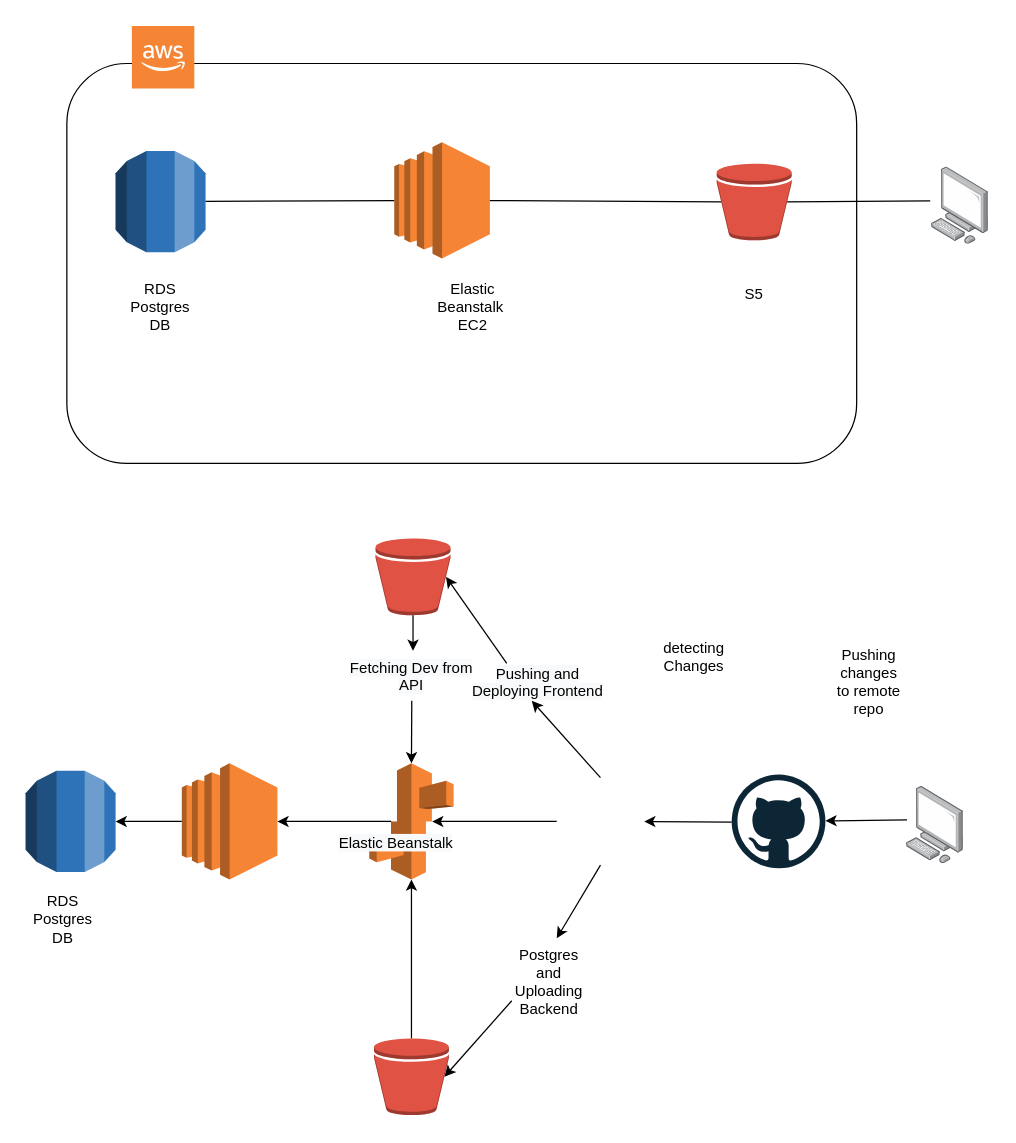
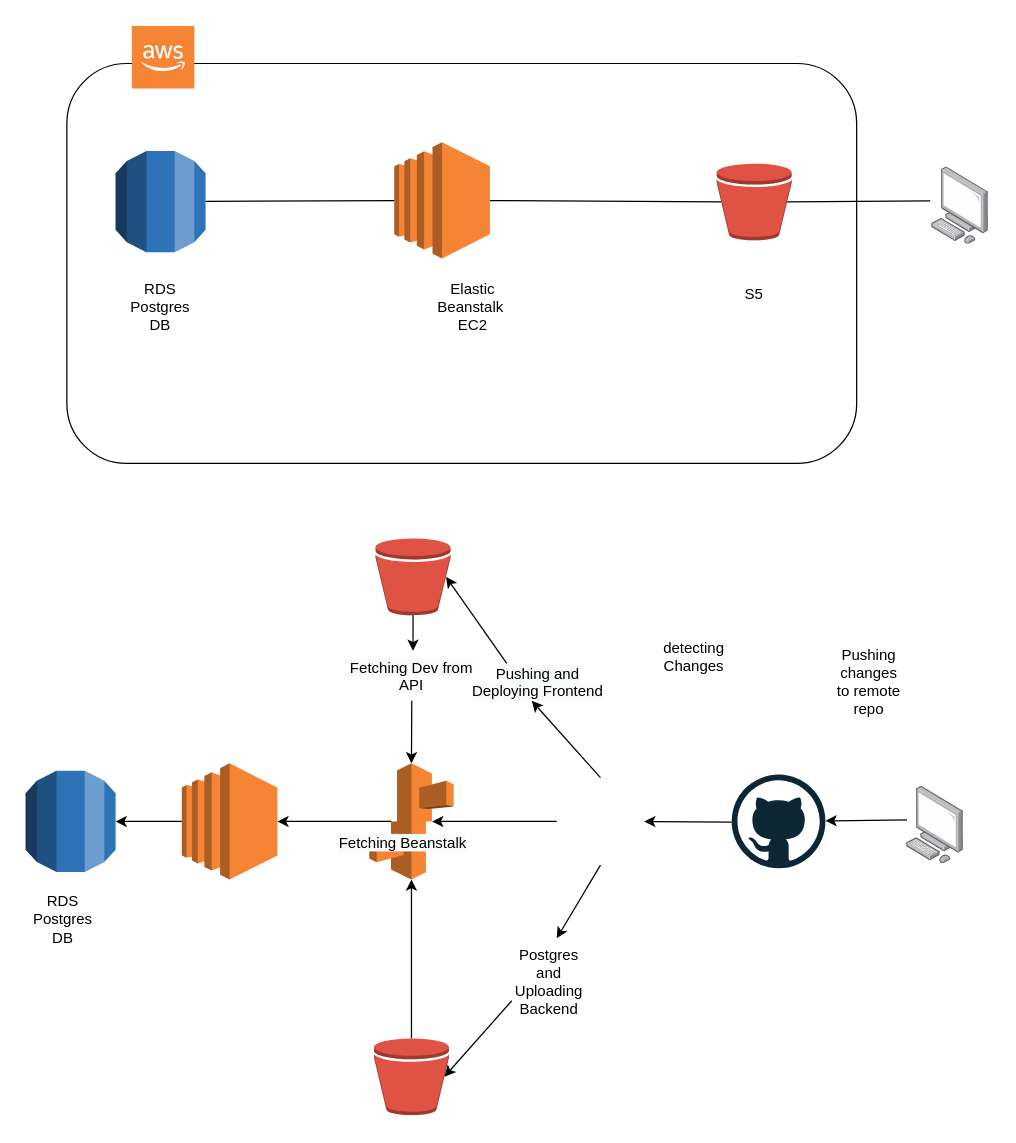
- <mxCell id="38" value="&lt;span style=&quot;color: rgb(0 , 0 , 0) ; font-family: &amp;#34;helvetica&amp;#34; ; font-size: 12px ; font-style: normal ; font-weight: 400 ; letter-spacing: normal ; text-align: center ; text-indent: 0px ; text-transform: none ; word-spacing: 0px ; background-color: rgb(248 , 249 , 250) ; display: inline ; float: none&quot;&gt;Elastic Beanstalk&lt;/span&gt;" style="text;whiteSpace=wrap;html=1;" vertex="1" parent="1"><mxGeometry x="269" y="660.4" width="200" height="30" as="geometry" /></mxCell>
+ <mxCell id="38" value="&lt;span style=&quot;color: rgb(0 , 0 , 0) ; font-family: &amp;#34;helvetica&amp;#34; ; font-size: 12px ; font-style: normal ; font-weight: 400 ; letter-spacing: normal ; text-align: center ; text-indent: 0px ; text-transform: none ; word-spacing: 0px ; background-color: rgb(248 , 249 , 250) ; display: inline ; float: none&quot;&gt;Fetching Beanstalk&lt;/span&gt;" style="text;whiteSpace=wrap;html=1;" vertex="1" parent="1"><mxGeometry x="269" y="660.4" width="200" height="30" as="geometry" /></mxCell>
